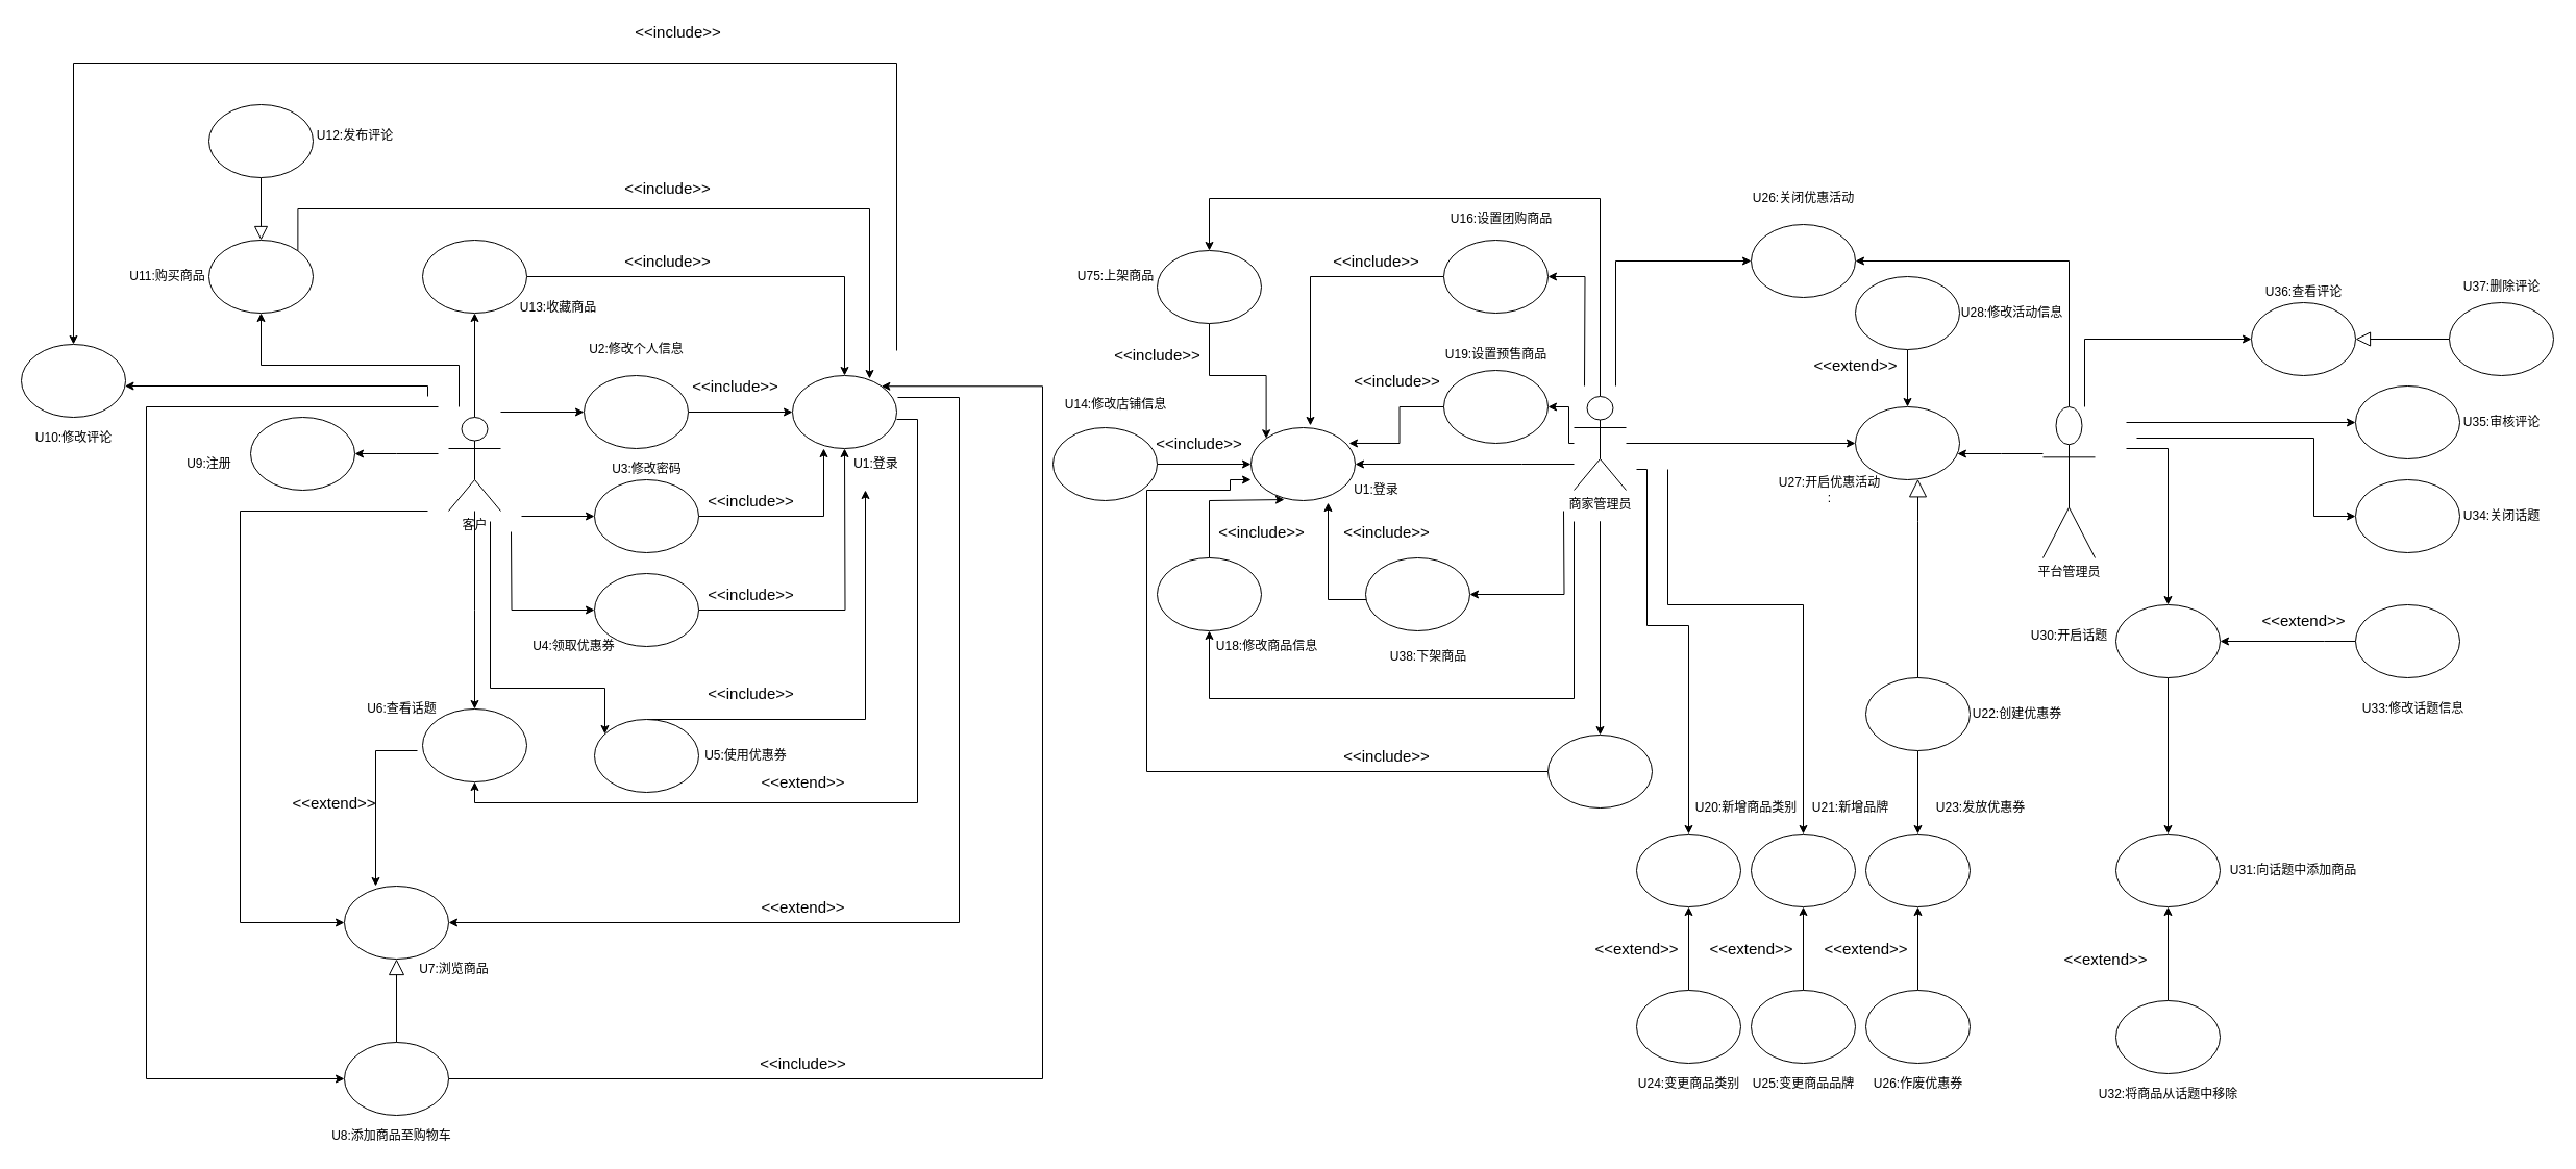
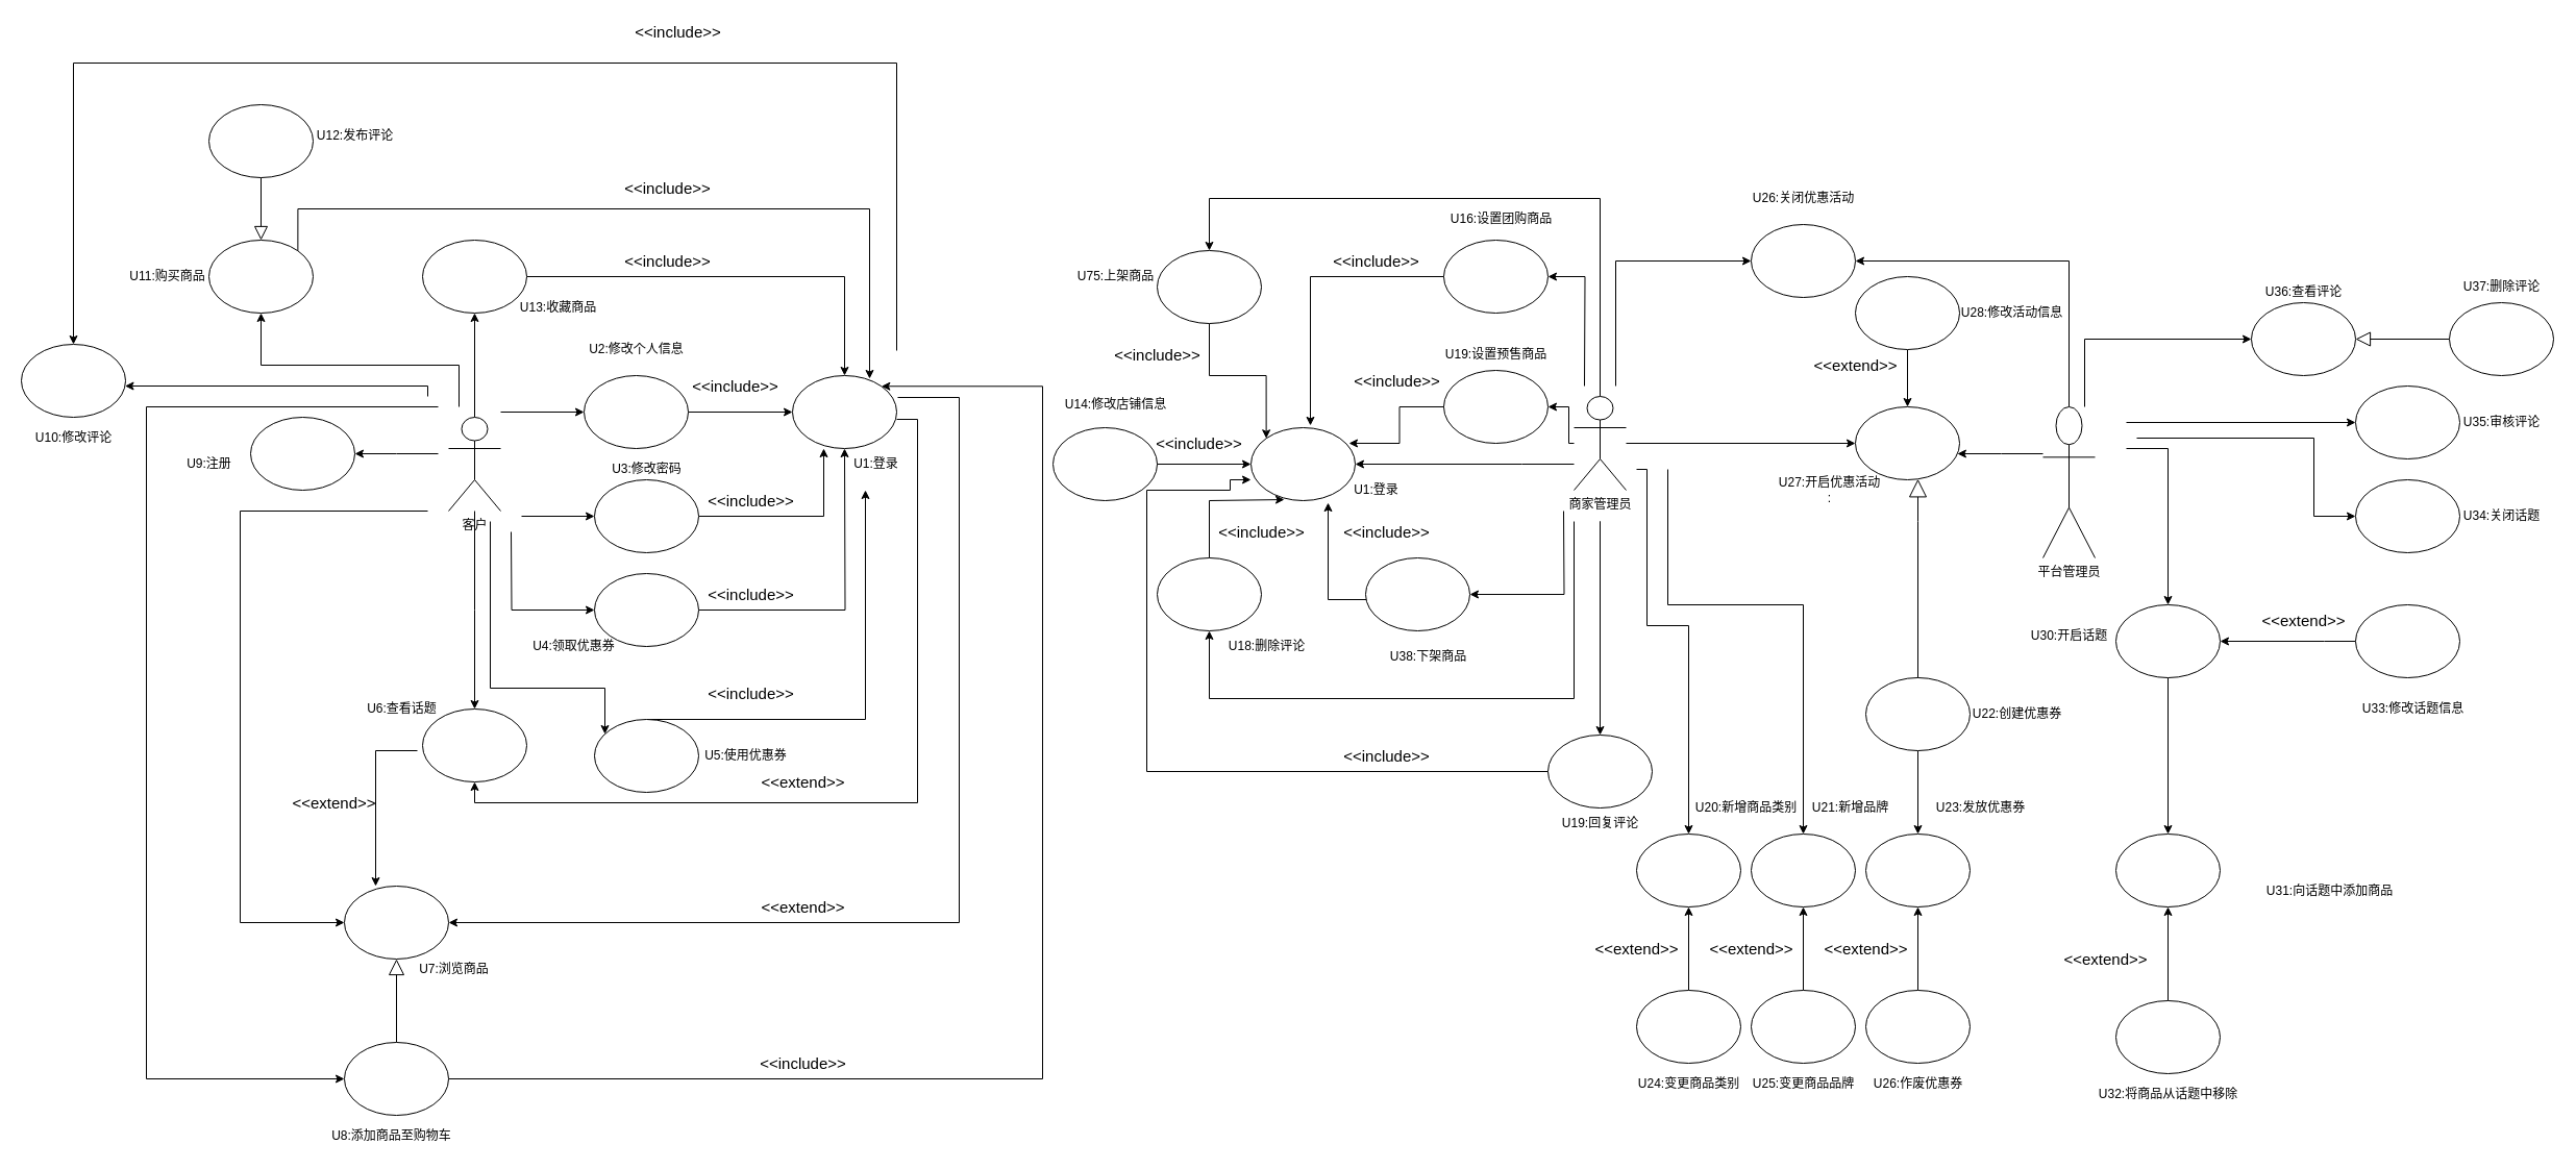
- <mxCell id="142" value="&lt;span&gt;U18:&lt;/span&gt;&lt;span&gt;修改商品信息&lt;/span&gt;" style="text;html=1;align=center;verticalAlign=middle;resizable=0;points=[];autosize=1;" vertex="1" parent="1"><mxGeometry x="1160" y="610" width="110" height="20" as="geometry" /></mxCell>
+ <mxCell id="142" value="&lt;span&gt;U18:&lt;/span&gt;&lt;span&gt;删除评论&lt;/span&gt;" style="text;html=1;align=center;verticalAlign=middle;resizable=0;points=[];autosize=1;" vertex="1" parent="1"><mxGeometry x="1160" y="610" width="110" height="20" as="geometry" /></mxCell>
+ <mxCell id="145" value="&lt;span&gt;U19:&lt;/span&gt;&lt;span&gt;回复评论&lt;/span&gt;" style="text;html=1;align=center;verticalAlign=middle;resizable=0;points=[];autosize=1;" vertex="1" parent="1"><mxGeometry x="1490" y="780" width="90" height="20" as="geometry" /></mxCell>
- <mxCell id="158" value="&lt;span&gt;U31:&lt;/span&gt;&lt;span&gt;向话题中添加商品&lt;/span&gt;" style="text;html=1;align=center;verticalAlign=middle;resizable=0;points=[];autosize=1;" vertex="1" parent="1"><mxGeometry x="2130" y="825" width="140" height="20" as="geometry" /></mxCell>
+ <mxCell id="158" value="&lt;span&gt;U31:&lt;/span&gt;&lt;span&gt;向话题中添加商品&lt;/span&gt;" style="text;html=1;align=center;verticalAlign=middle;resizable=0;points=[];autosize=1;" vertex="1" parent="1"><mxGeometry x="2165" y="845" width="140" height="20" as="geometry" /></mxCell>
